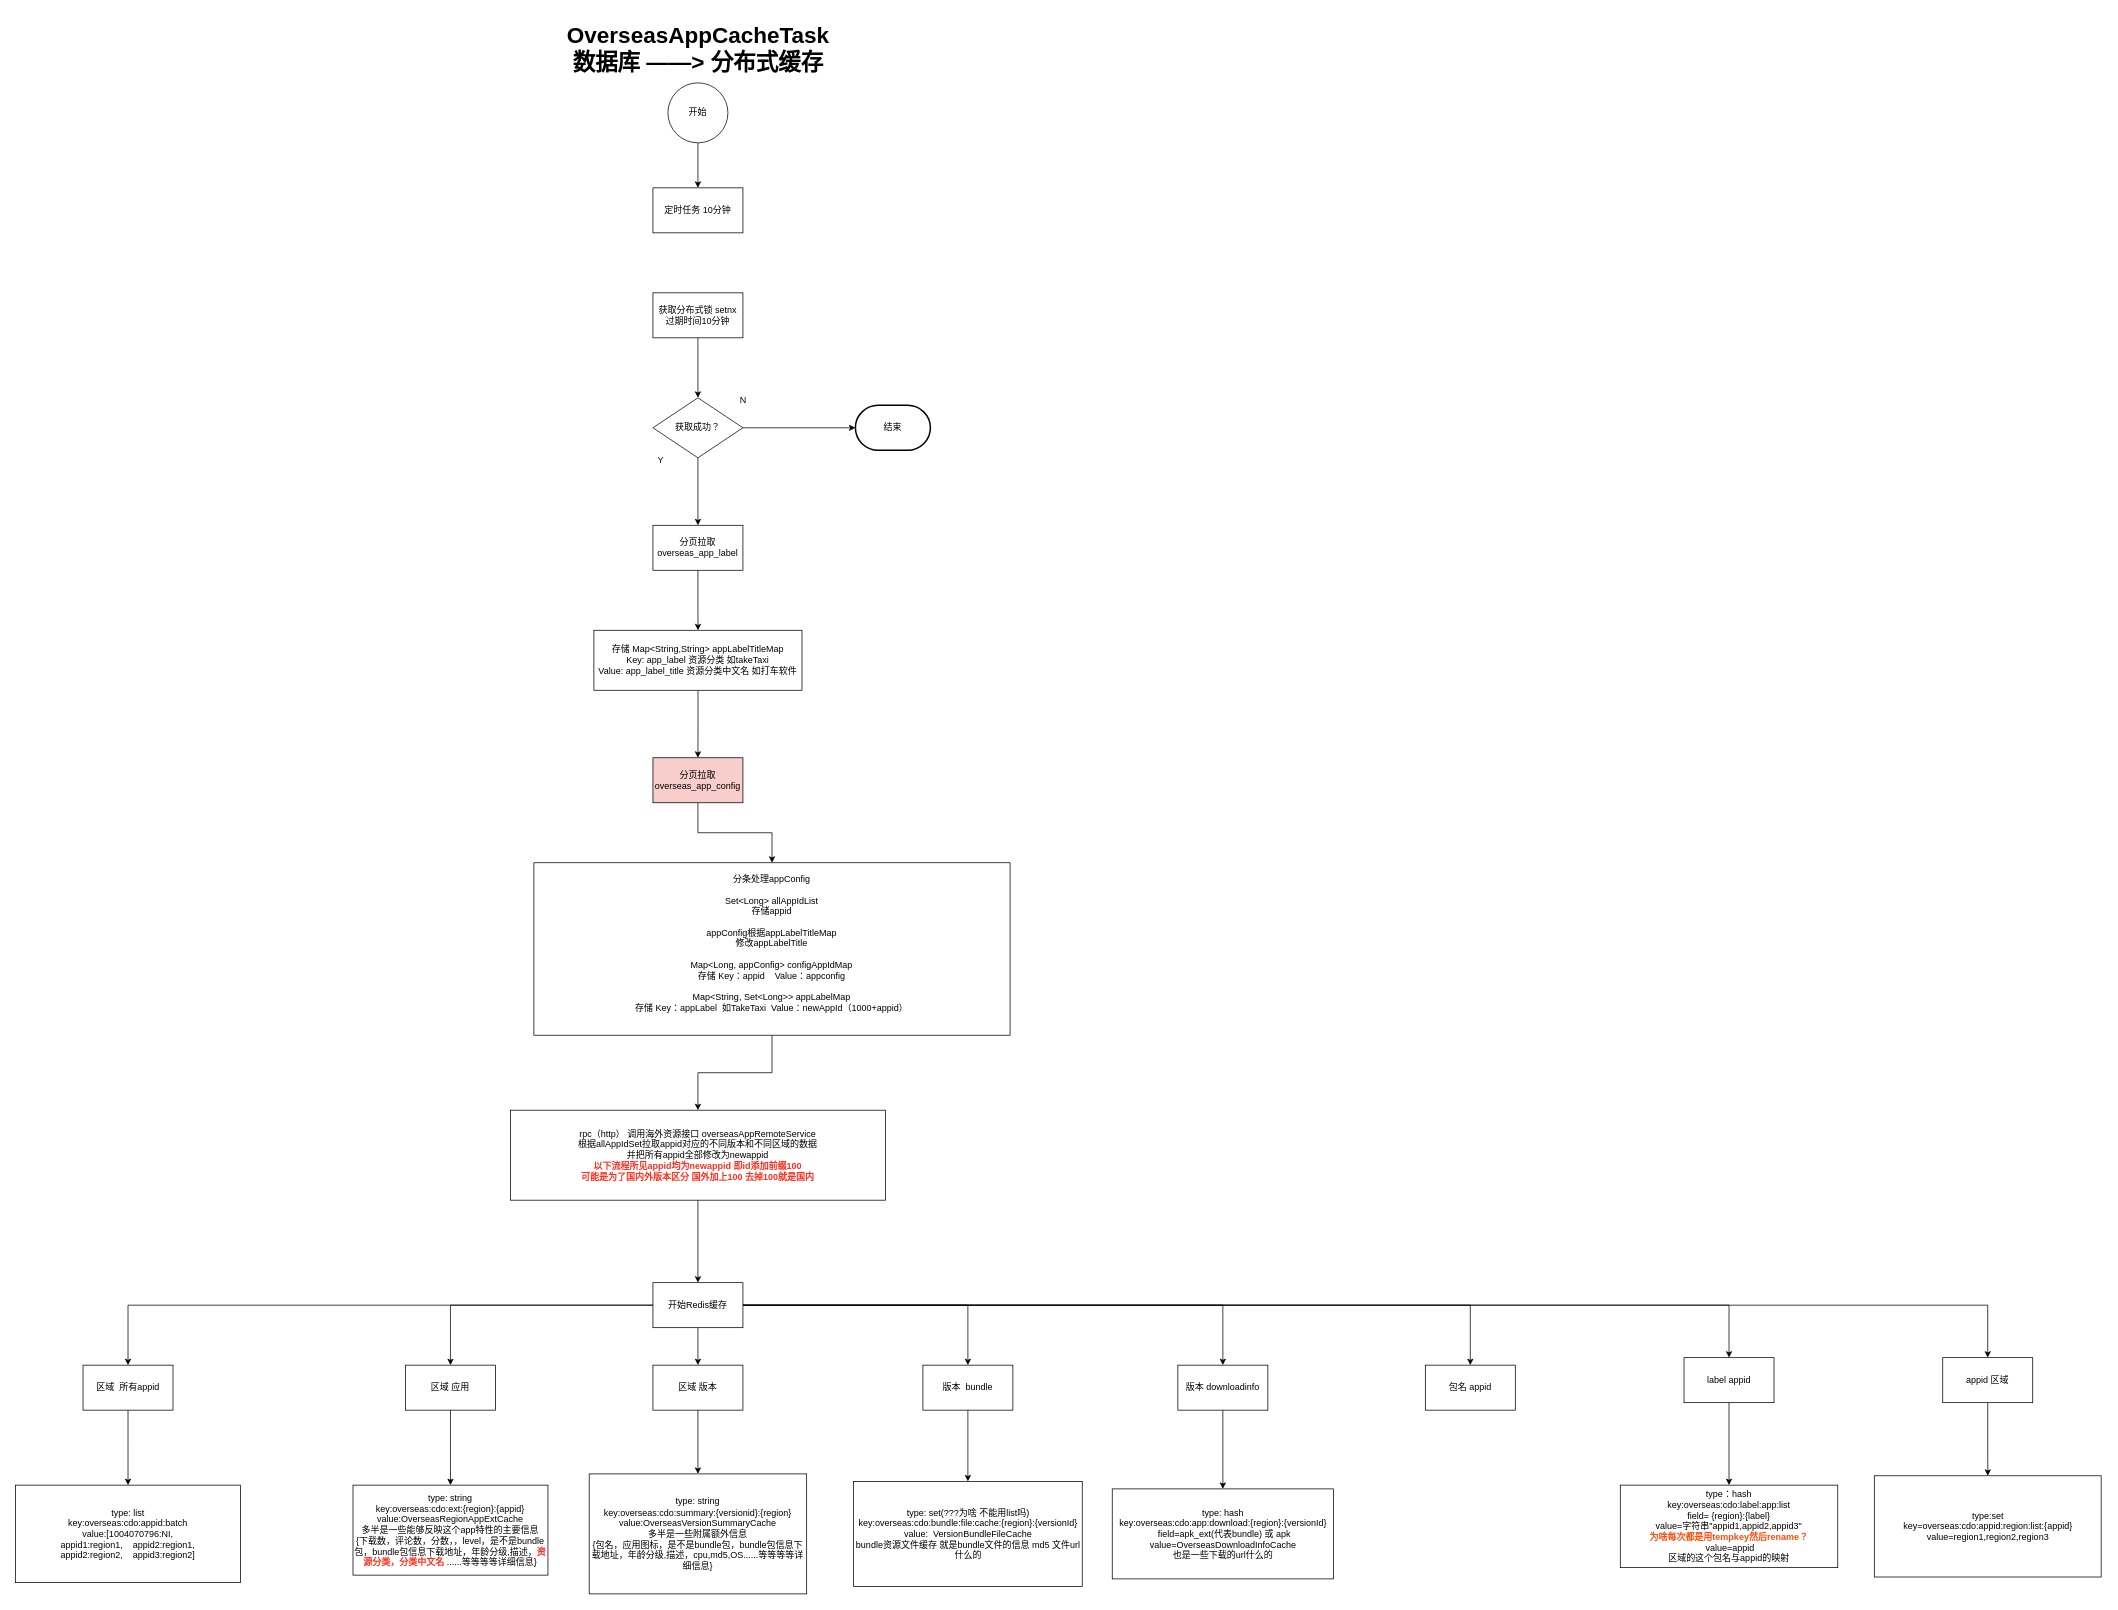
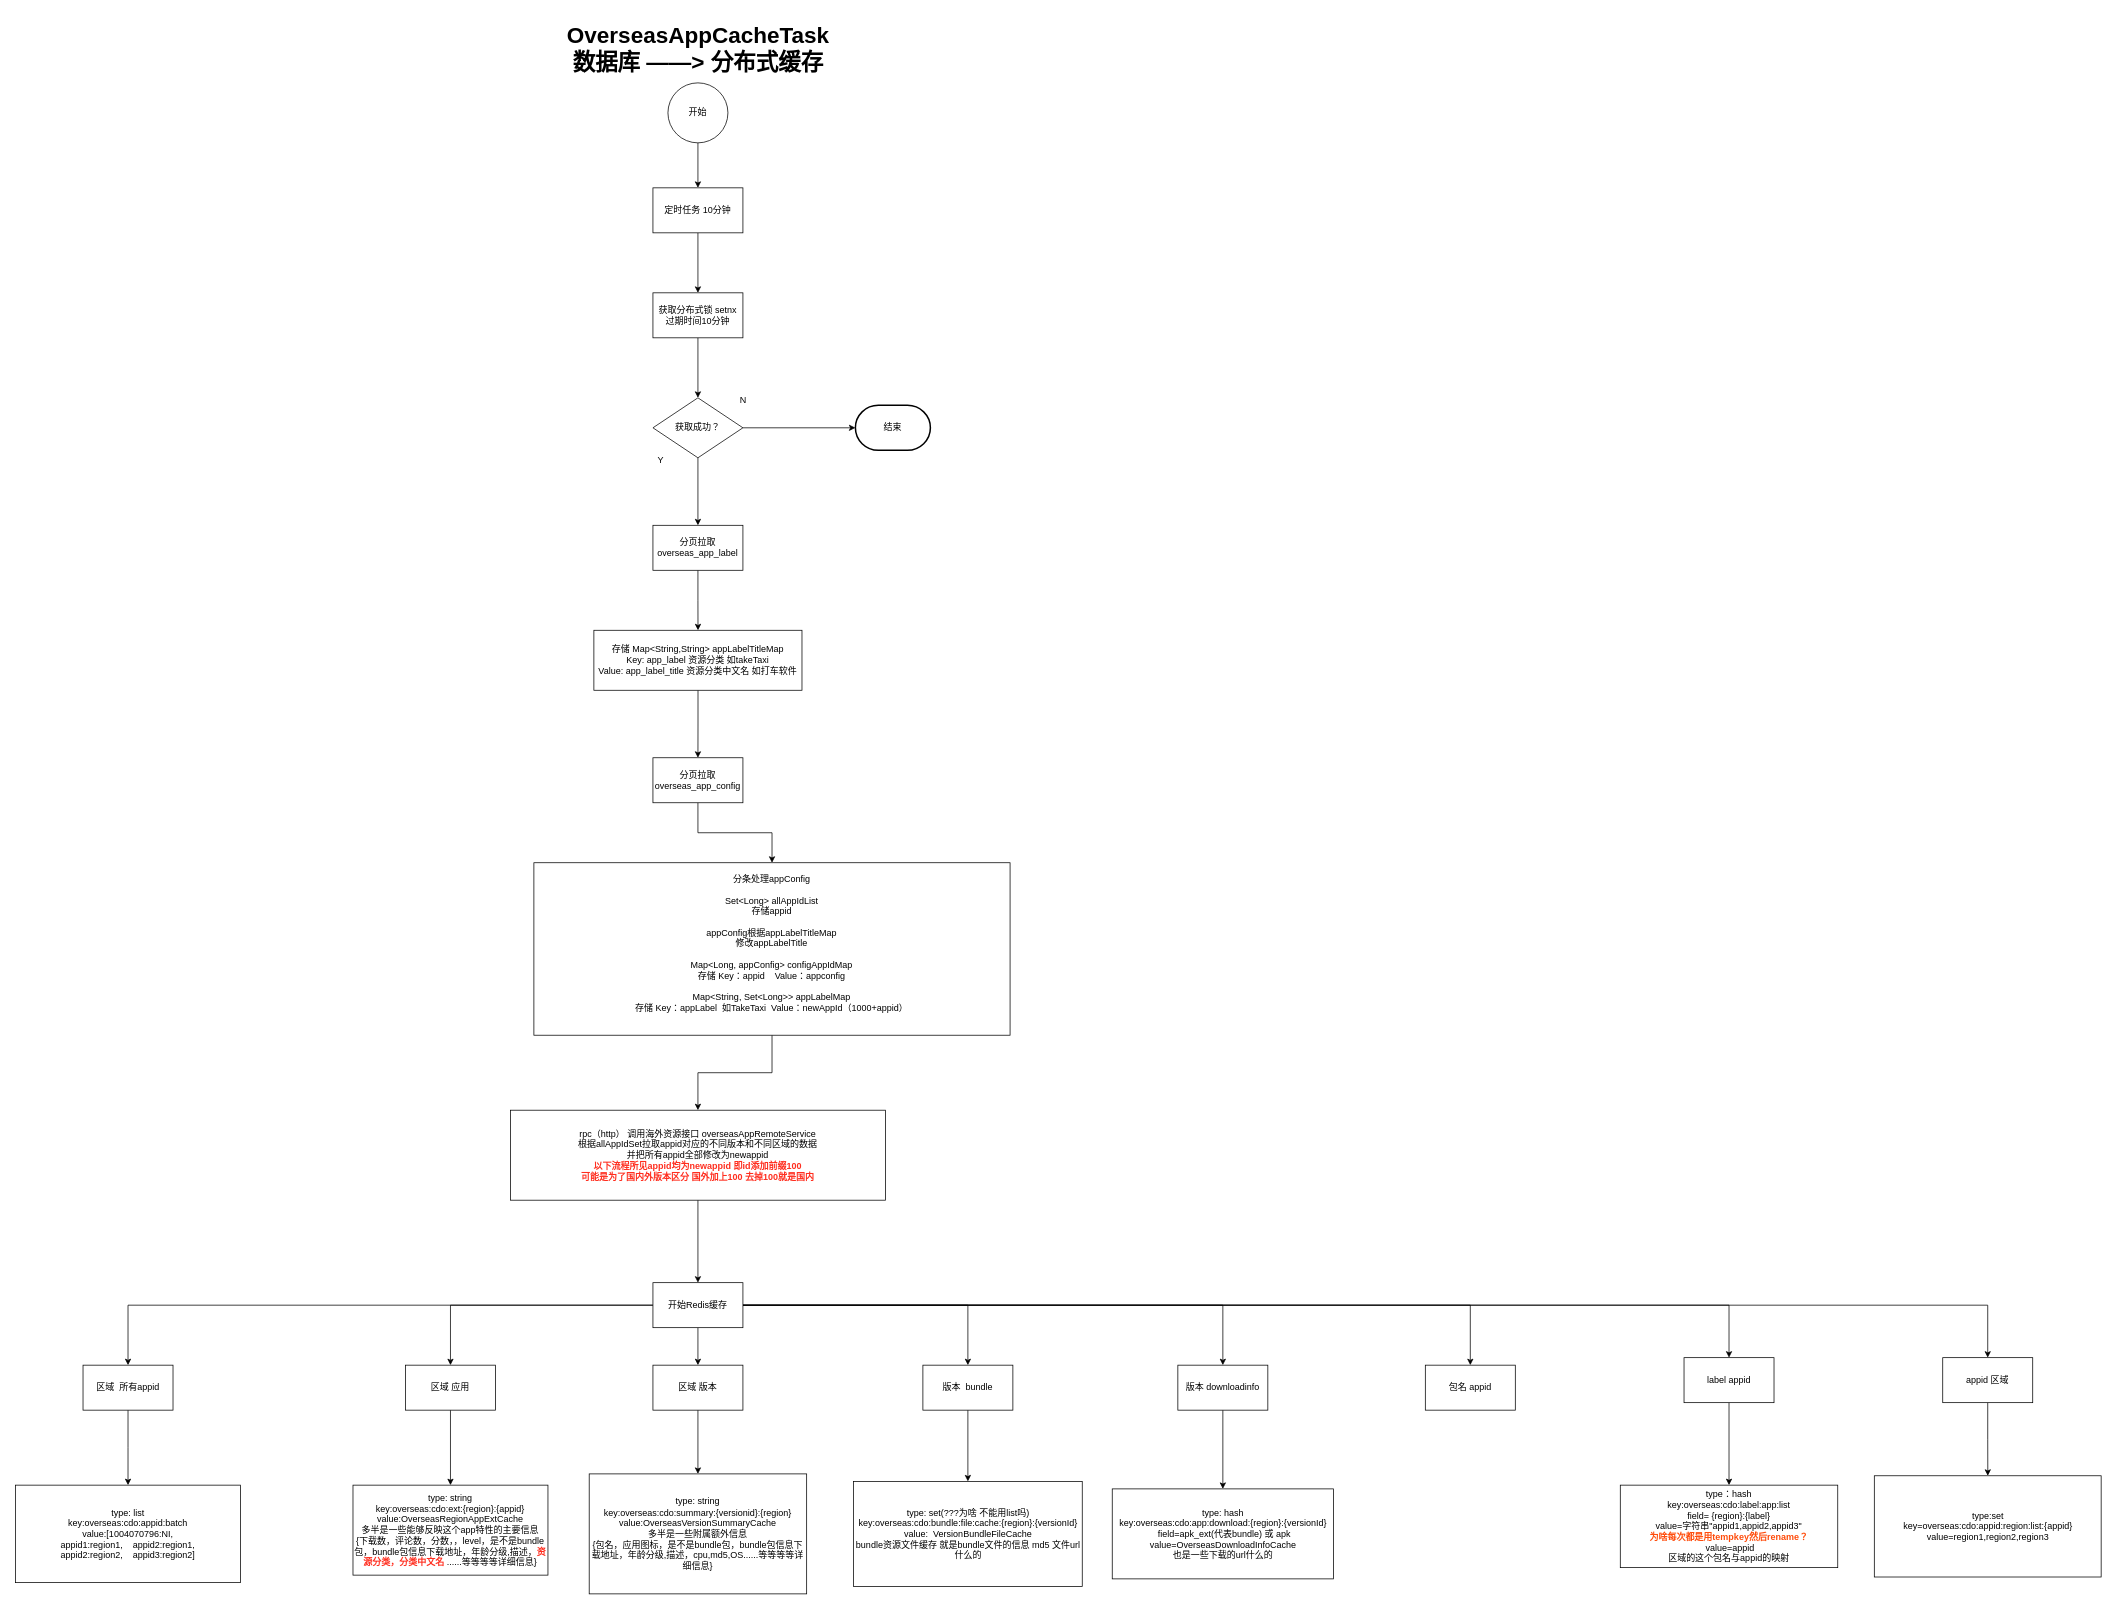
+ <mxCell id="2" value="" style="edgeStyle=orthogonalEdgeStyle;rounded=0;orthogonalLoop=1;jettySize=auto;html=1;" edge="1" parent="1" source="3" target="8"><mxGeometry relative="1" as="geometry" /></mxCell>
- <mxCell id="20" value="分页拉取&lt;br&gt;overseas_app_config" style="whiteSpace=wrap;html=1;rounded=0;fillColor=#f8cecc;" vertex="1" parent="1"><mxGeometry x="870" y="1010" width="120" height="60" as="geometry" /></mxCell>
+ <mxCell id="20" value="分页拉取&lt;br&gt;overseas_app_config" style="whiteSpace=wrap;html=1;rounded=0;" vertex="1" parent="1"><mxGeometry x="870" y="1010" width="120" height="60" as="geometry" /></mxCell>
